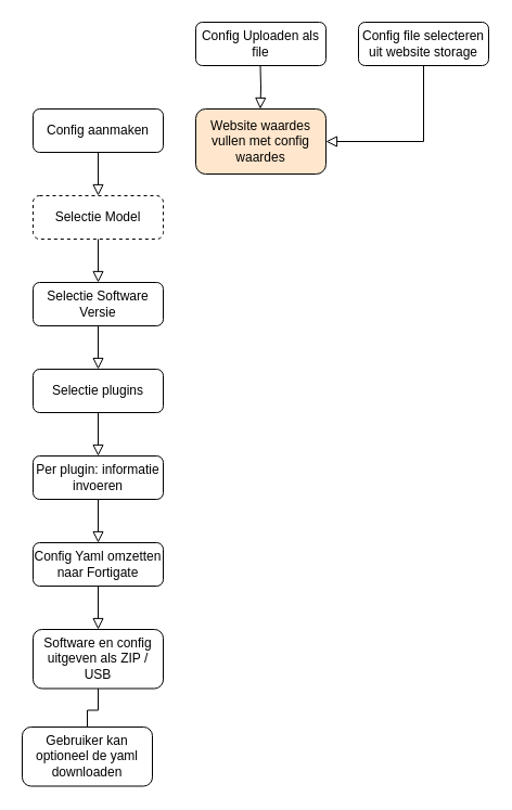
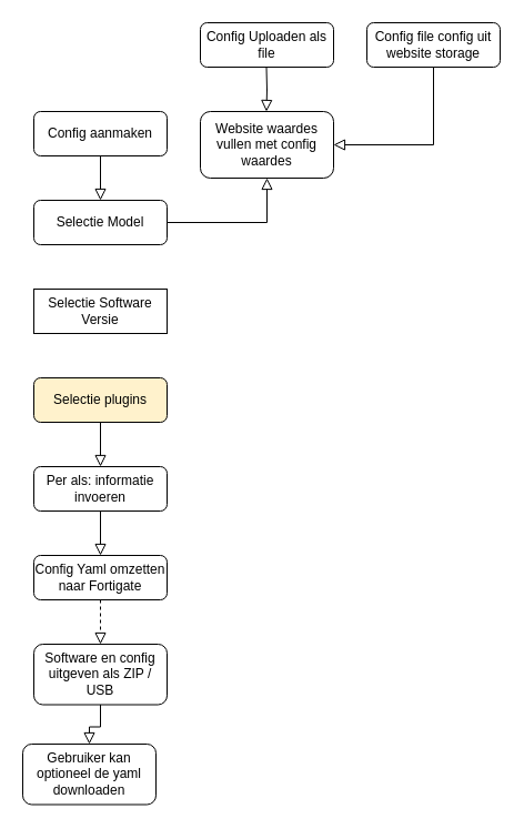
- <mxCell id="20" value="Config file selecteren uit website storage" style="rounded=1;whiteSpace=wrap;html=1;fontSize=12;glass=0;strokeWidth=1;shadow=0;" parent="1" vertex="1"><mxGeometry x="330" y="20" width="120" height="40" as="geometry" /></mxCell>
+ <mxCell id="20" value="Config file config uit website storage" style="rounded=1;whiteSpace=wrap;html=1;fontSize=12;glass=0;strokeWidth=1;shadow=0;" parent="1" vertex="1"><mxGeometry x="330" y="20" width="120" height="40" as="geometry" /></mxCell>
- <mxCell id="17" value="Website waardes vullen met config waardes" style="rounded=1;whiteSpace=wrap;html=1;fontSize=12;glass=0;strokeWidth=1;shadow=0;fillColor=#ffe6cc;" parent="1" vertex="1"><mxGeometry x="180" y="100" width="120" height="60" as="geometry" /></mxCell>
+ <mxCell id="17" value="Website waardes vullen met config waardes" style="rounded=1;whiteSpace=wrap;html=1;fontSize=12;glass=0;strokeWidth=1;shadow=0;" parent="1" vertex="1"><mxGeometry x="180" y="100" width="120" height="60" as="geometry" /></mxCell>
- <mxCell id="4" value="Selectie Model" style="rounded=1;whiteSpace=wrap;html=1;fontSize=12;glass=0;strokeWidth=1;shadow=0;dashed=1;" parent="1" vertex="1"><mxGeometry x="30" y="180" width="120" height="40" as="geometry" /></mxCell>
+ <mxCell id="4" value="Selectie Model" style="rounded=1;whiteSpace=wrap;html=1;fontSize=12;glass=0;strokeWidth=1;shadow=0;" parent="1" vertex="1"><mxGeometry x="30" y="180" width="120" height="40" as="geometry" /></mxCell>
- <mxCell id="6" value="" style="rounded=0;html=1;jettySize=auto;orthogonalLoop=1;fontSize=11;endArrow=block;endFill=0;endSize=8;strokeWidth=1;shadow=0;labelBackgroundColor=none;edgeStyle=orthogonalEdgeStyle;" parent="1" source="4" target="5" edge="1"><mxGeometry relative="1" as="geometry"><mxPoint x="100" y="150" as="sourcePoint" /><mxPoint x="100" y="230" as="targetPoint" /></mxGeometry></mxCell>
+ <mxCell id="6" value="" style="rounded=0;html=1;jettySize=auto;orthogonalLoop=1;fontSize=11;endArrow=block;endFill=0;endSize=8;strokeWidth=1;shadow=0;labelBackgroundColor=none;edgeStyle=orthogonalEdgeStyle;" parent="1" source="4" target="17" edge="1"><mxGeometry relative="1" as="geometry"><mxPoint x="100" y="150" as="sourcePoint" /><mxPoint x="100" y="230" as="targetPoint" /></mxGeometry></mxCell>
- <mxCell id="5" value="Selectie Software Versie" style="rounded=1;whiteSpace=wrap;html=1;fontSize=12;glass=0;strokeWidth=1;shadow=0;" parent="1" vertex="1"><mxGeometry x="30" y="260" width="120" height="40" as="geometry" /></mxCell>
+ <mxCell id="5" value="Selectie Software Versie" style="whiteSpace=wrap;html=1;fontSize=12;glass=0;strokeWidth=1;shadow=0;rounded=0;" parent="1" vertex="1"><mxGeometry x="30" y="260" width="120" height="40" as="geometry" /></mxCell>
- <mxCell id="8" value="" style="rounded=0;html=1;jettySize=auto;orthogonalLoop=1;fontSize=11;endArrow=block;endFill=0;endSize=8;strokeWidth=1;shadow=0;labelBackgroundColor=none;edgeStyle=orthogonalEdgeStyle;" parent="1" source="5" target="7" edge="1"><mxGeometry relative="1" as="geometry"><mxPoint x="100" y="230" as="sourcePoint" /><mxPoint x="100" y="270" as="targetPoint" /></mxGeometry></mxCell>
- <mxCell id="7" value="Selectie plugins" style="rounded=1;whiteSpace=wrap;html=1;fontSize=12;glass=0;strokeWidth=1;shadow=0;" parent="1" vertex="1"><mxGeometry x="30" y="340" width="120" height="40" as="geometry" /></mxCell>
+ <mxCell id="7" value="Selectie plugins" style="rounded=1;whiteSpace=wrap;html=1;fontSize=12;glass=0;strokeWidth=1;shadow=0;fillColor=#fff2cc;" parent="1" vertex="1"><mxGeometry x="30" y="340" width="120" height="40" as="geometry" /></mxCell>
- <mxCell id="9" value="Per plugin: informatie invoeren" style="rounded=1;whiteSpace=wrap;html=1;fontSize=12;glass=0;strokeWidth=1;shadow=0;" parent="1" vertex="1"><mxGeometry x="30" y="420" width="120" height="40" as="geometry" /></mxCell>
+ <mxCell id="9" value="Per als: informatie invoeren" style="rounded=1;whiteSpace=wrap;html=1;fontSize=12;glass=0;strokeWidth=1;shadow=0;" parent="1" vertex="1"><mxGeometry x="30" y="420" width="120" height="40" as="geometry" /></mxCell>
- <mxCell id="14" value="" style="rounded=0;html=1;jettySize=auto;orthogonalLoop=1;fontSize=11;endArrow=block;endFill=0;endSize=8;strokeWidth=1;shadow=0;labelBackgroundColor=none;edgeStyle=orthogonalEdgeStyle;" parent="1" source="11" target="12" edge="1"><mxGeometry relative="1" as="geometry"><mxPoint x="100" y="470" as="sourcePoint" /><mxPoint x="100" y="510" as="targetPoint" /></mxGeometry></mxCell>
+ <mxCell id="14" value="" style="rounded=0;html=1;jettySize=auto;orthogonalLoop=1;fontSize=11;endArrow=block;endFill=0;endSize=8;strokeWidth=1;shadow=0;labelBackgroundColor=none;edgeStyle=orthogonalEdgeStyle;dashed=1;" parent="1" source="11" target="12" edge="1"><mxGeometry relative="1" as="geometry"><mxPoint x="100" y="470" as="sourcePoint" /><mxPoint x="100" y="510" as="targetPoint" /></mxGeometry></mxCell>
- <mxCell id="19" value="" style="rounded=0;html=1;jettySize=auto;orthogonalLoop=1;fontSize=11;endArrow=none;endFill=0;endSize=8;strokeWidth=1;shadow=0;labelBackgroundColor=none;edgeStyle=orthogonalEdgeStyle;" parent="1" source="12" target="18" edge="1"><mxGeometry relative="1" as="geometry"><mxPoint x="100" y="550" as="sourcePoint" /><mxPoint x="100" y="590" as="targetPoint" /></mxGeometry></mxCell>
+ <mxCell id="19" value="" style="rounded=0;html=1;jettySize=auto;orthogonalLoop=1;fontSize=11;endArrow=block;endFill=0;endSize=8;strokeWidth=1;shadow=0;labelBackgroundColor=none;edgeStyle=orthogonalEdgeStyle;" parent="1" source="12" target="18" edge="1"><mxGeometry relative="1" as="geometry"><mxPoint x="100" y="550" as="sourcePoint" /><mxPoint x="100" y="590" as="targetPoint" /></mxGeometry></mxCell>
